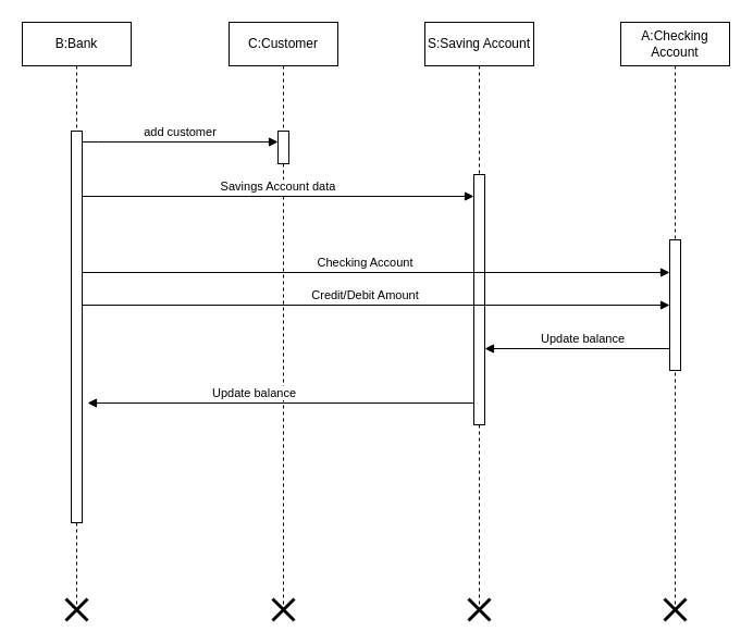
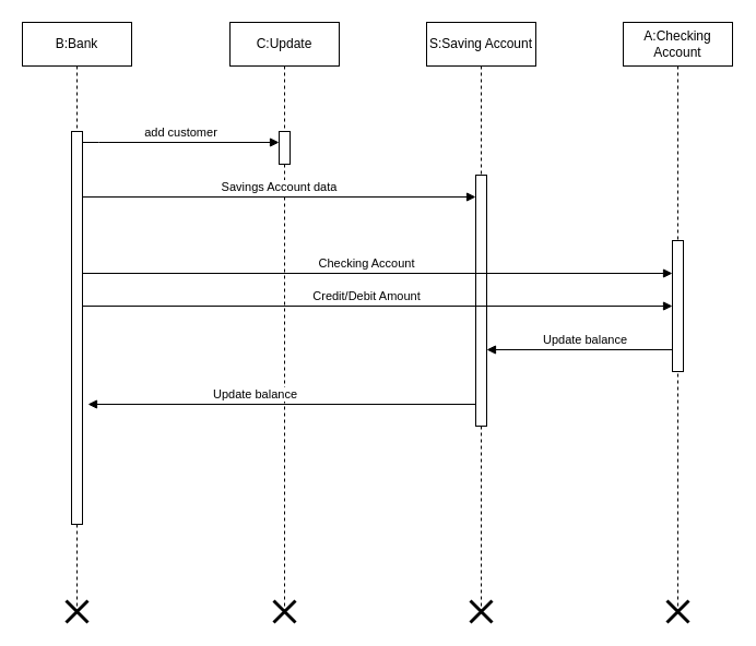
- <mxCell id="3" value="C:Customer" style="shape=umlLifeline;perimeter=lifelinePerimeter;whiteSpace=wrap;html=1;container=1;dropTarget=0;collapsible=0;recursiveResize=0;outlineConnect=0;portConstraint=eastwest;newEdgeStyle={&quot;edgeStyle&quot;:&quot;elbowEdgeStyle&quot;,&quot;elbow&quot;:&quot;vertical&quot;,&quot;curved&quot;:0,&quot;rounded&quot;:0};" parent="1" vertex="1"><mxGeometry x="210" y="20" width="100" height="540" as="geometry" /></mxCell>
+ <mxCell id="3" value="C:Update" style="shape=umlLifeline;perimeter=lifelinePerimeter;whiteSpace=wrap;html=1;container=1;dropTarget=0;collapsible=0;recursiveResize=0;outlineConnect=0;portConstraint=eastwest;newEdgeStyle={&quot;edgeStyle&quot;:&quot;elbowEdgeStyle&quot;,&quot;elbow&quot;:&quot;vertical&quot;,&quot;curved&quot;:0,&quot;rounded&quot;:0};" parent="1" vertex="1"><mxGeometry x="210" y="20" width="100" height="540" as="geometry" /></mxCell>
